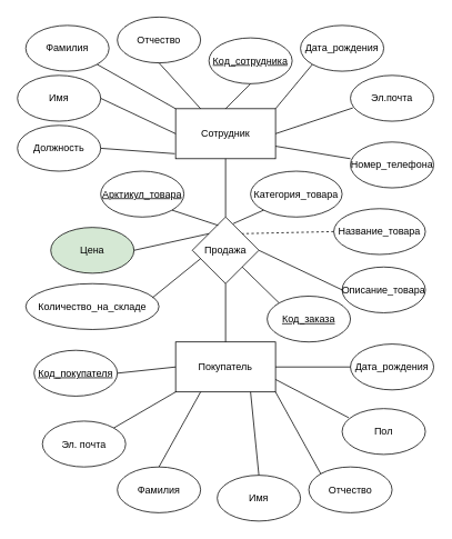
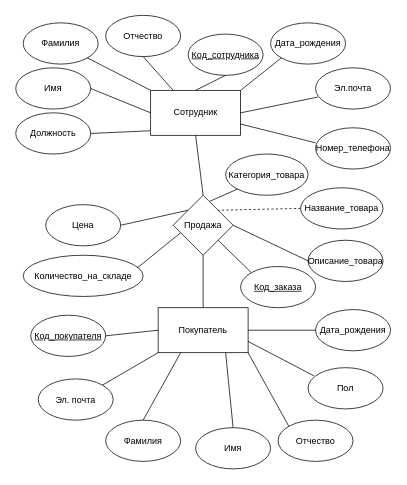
- <mxCell id="2" value="Сотрудник" style="rounded=0;whiteSpace=wrap;html=1;" parent="1" vertex="1"><mxGeometry x="210" y="130" width="120" height="60" as="geometry" /></mxCell>
+ <mxCell id="2" value="Сотрудник" style="rounded=0;whiteSpace=wrap;html=1;" parent="1" vertex="1"><mxGeometry x="200" y="120" width="120" height="60" as="geometry" /></mxCell>
- <mxCell id="40" value="Арктикул_товара" style="ellipse;whiteSpace=wrap;html=1;fontStyle=4" parent="1" vertex="1"><mxGeometry x="120" y="205" width="100" height="55" as="geometry" /></mxCell>
- <mxCell id="45" value="" style="endArrow=none;html=1;rounded=0;exitX=0.388;exitY=0.125;exitDx=0;exitDy=0;entryX=1;entryY=1;entryDx=0;entryDy=0;exitPerimeter=0;" parent="1" source="4" target="40" edge="1"><mxGeometry width="50" height="50" relative="1" as="geometry"><mxPoint x="240" y="470" as="sourcePoint" /><mxPoint x="170" y="478" as="targetPoint" /></mxGeometry></mxCell>
- <mxCell id="36" value="Цена" style="ellipse;whiteSpace=wrap;html=1;fillColor=#d5e8d4;" parent="1" vertex="1"><mxGeometry x="60" y="272.5" width="100" height="55" as="geometry" /></mxCell>
+ <mxCell id="36" value="Цена" style="ellipse;whiteSpace=wrap;html=1;" parent="1" vertex="1"><mxGeometry x="60" y="272.5" width="100" height="55" as="geometry" /></mxCell>
